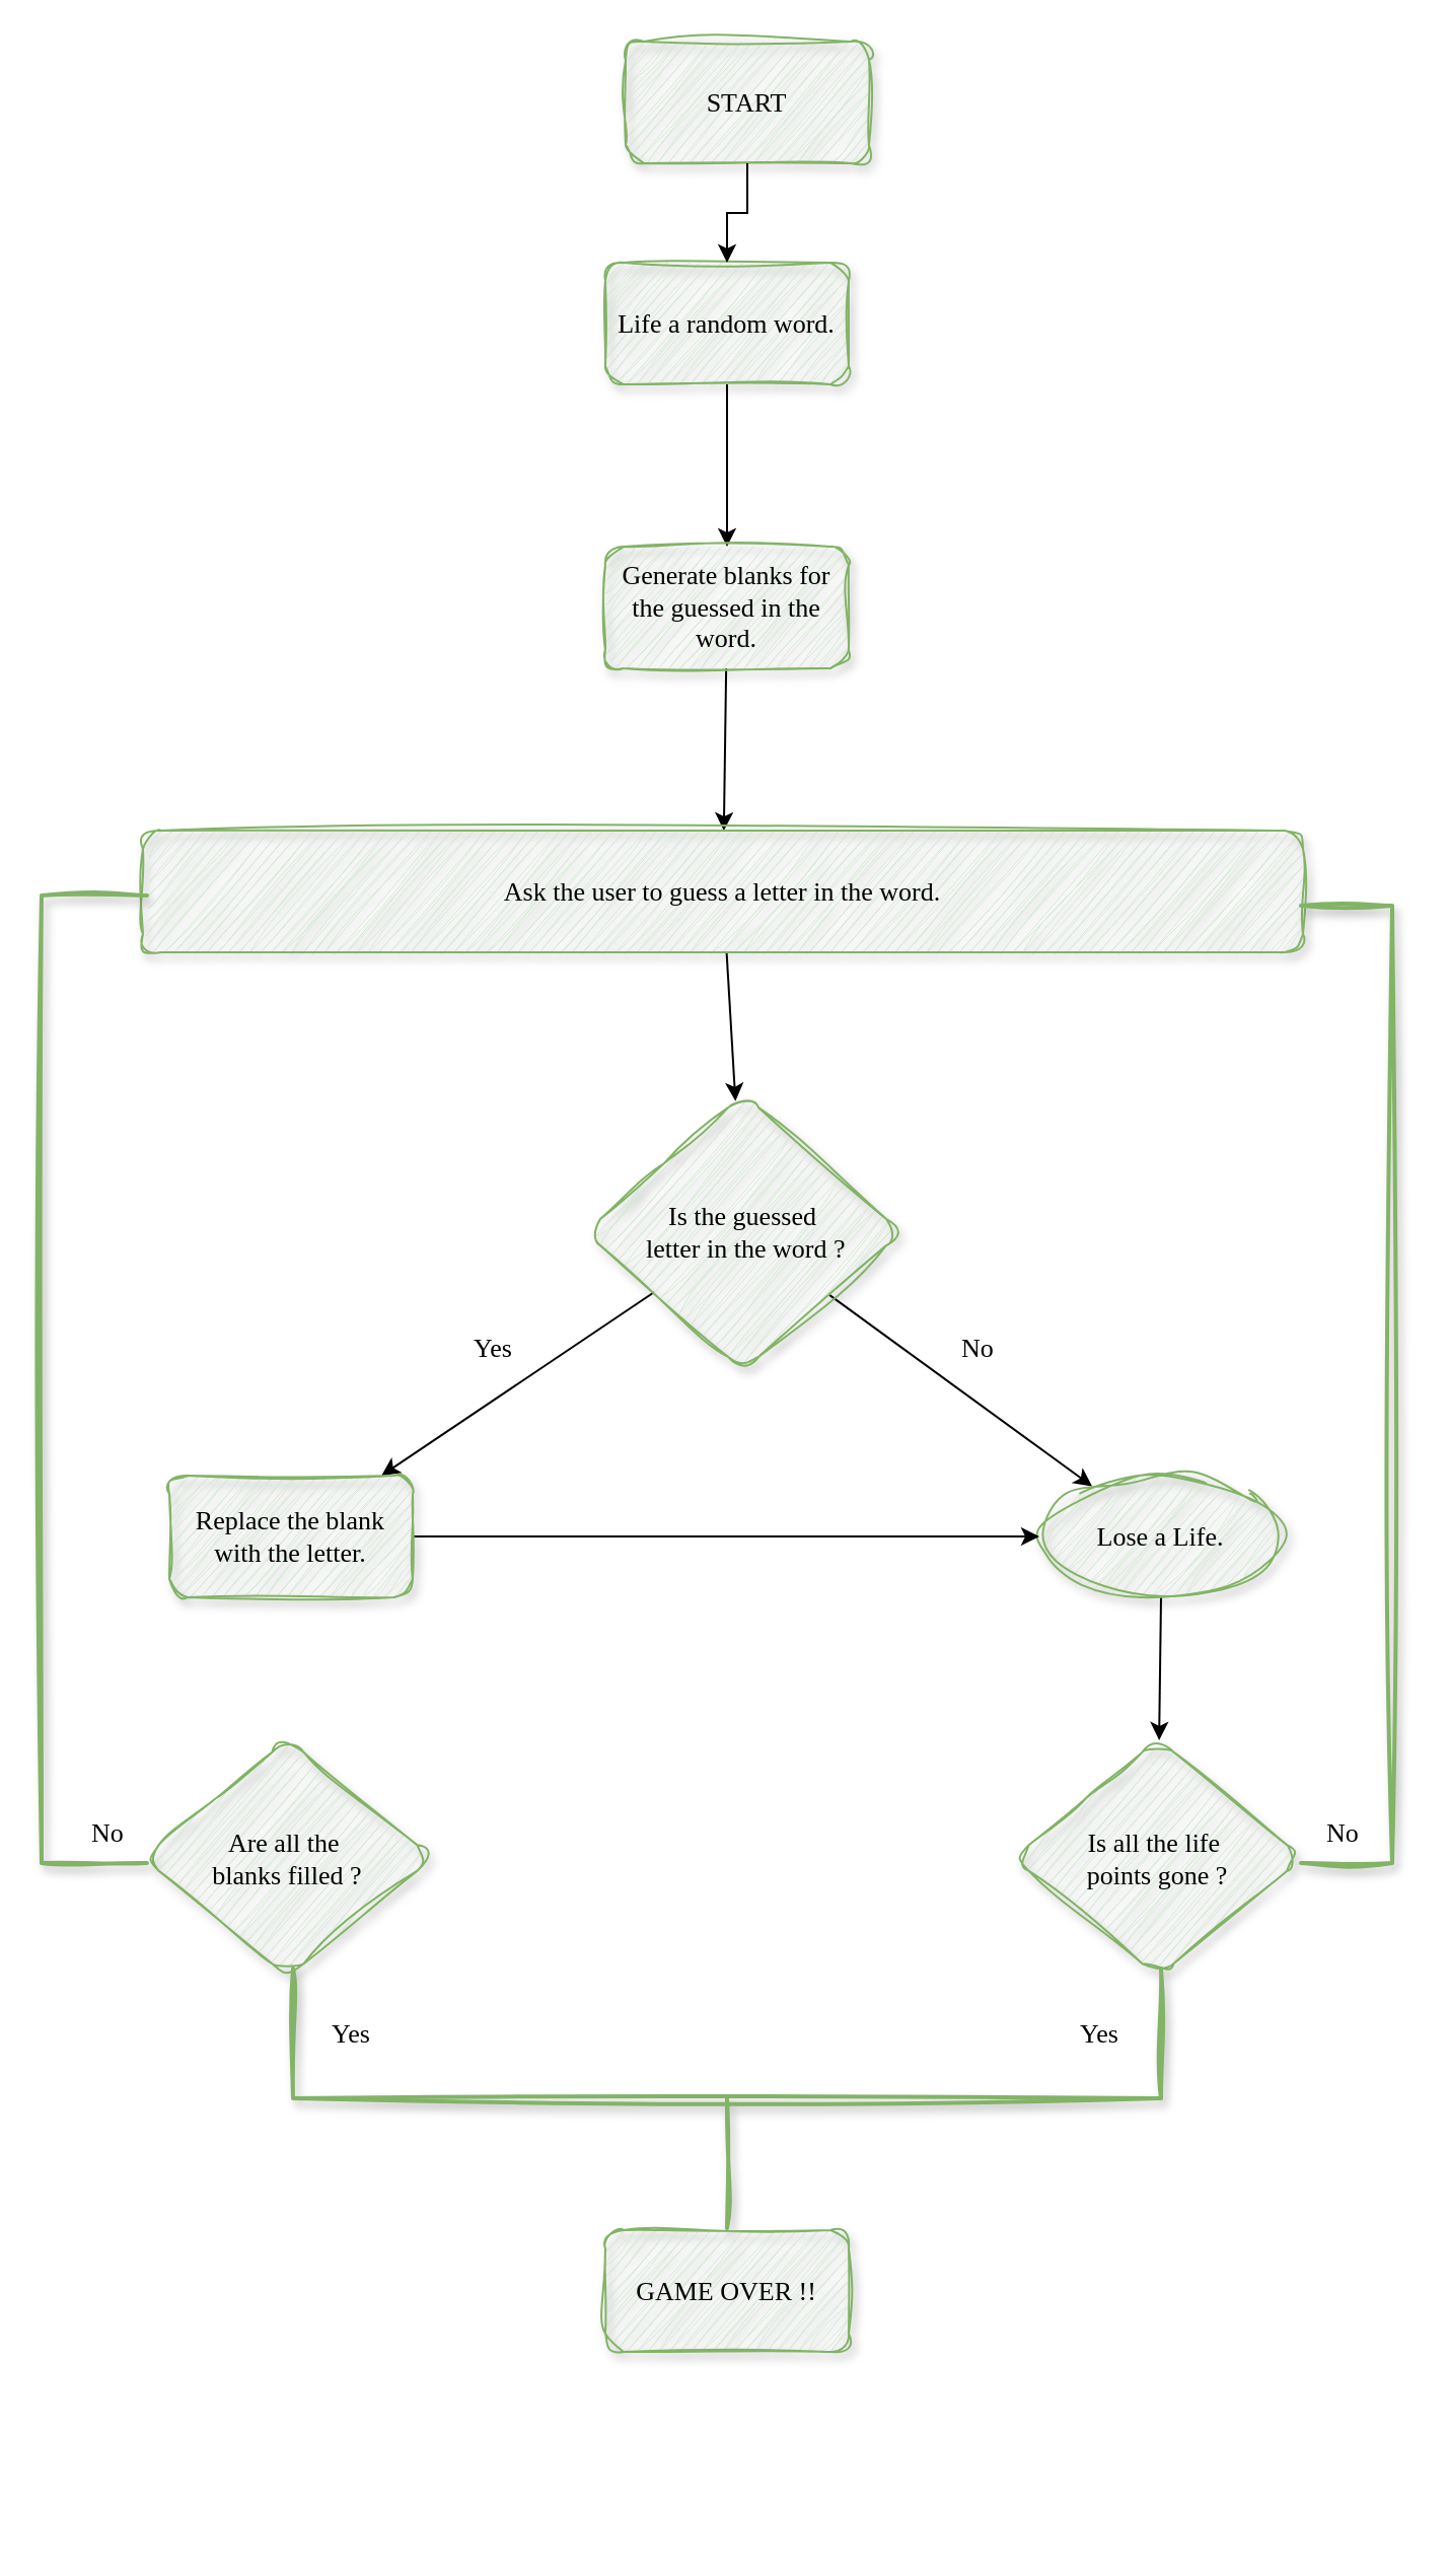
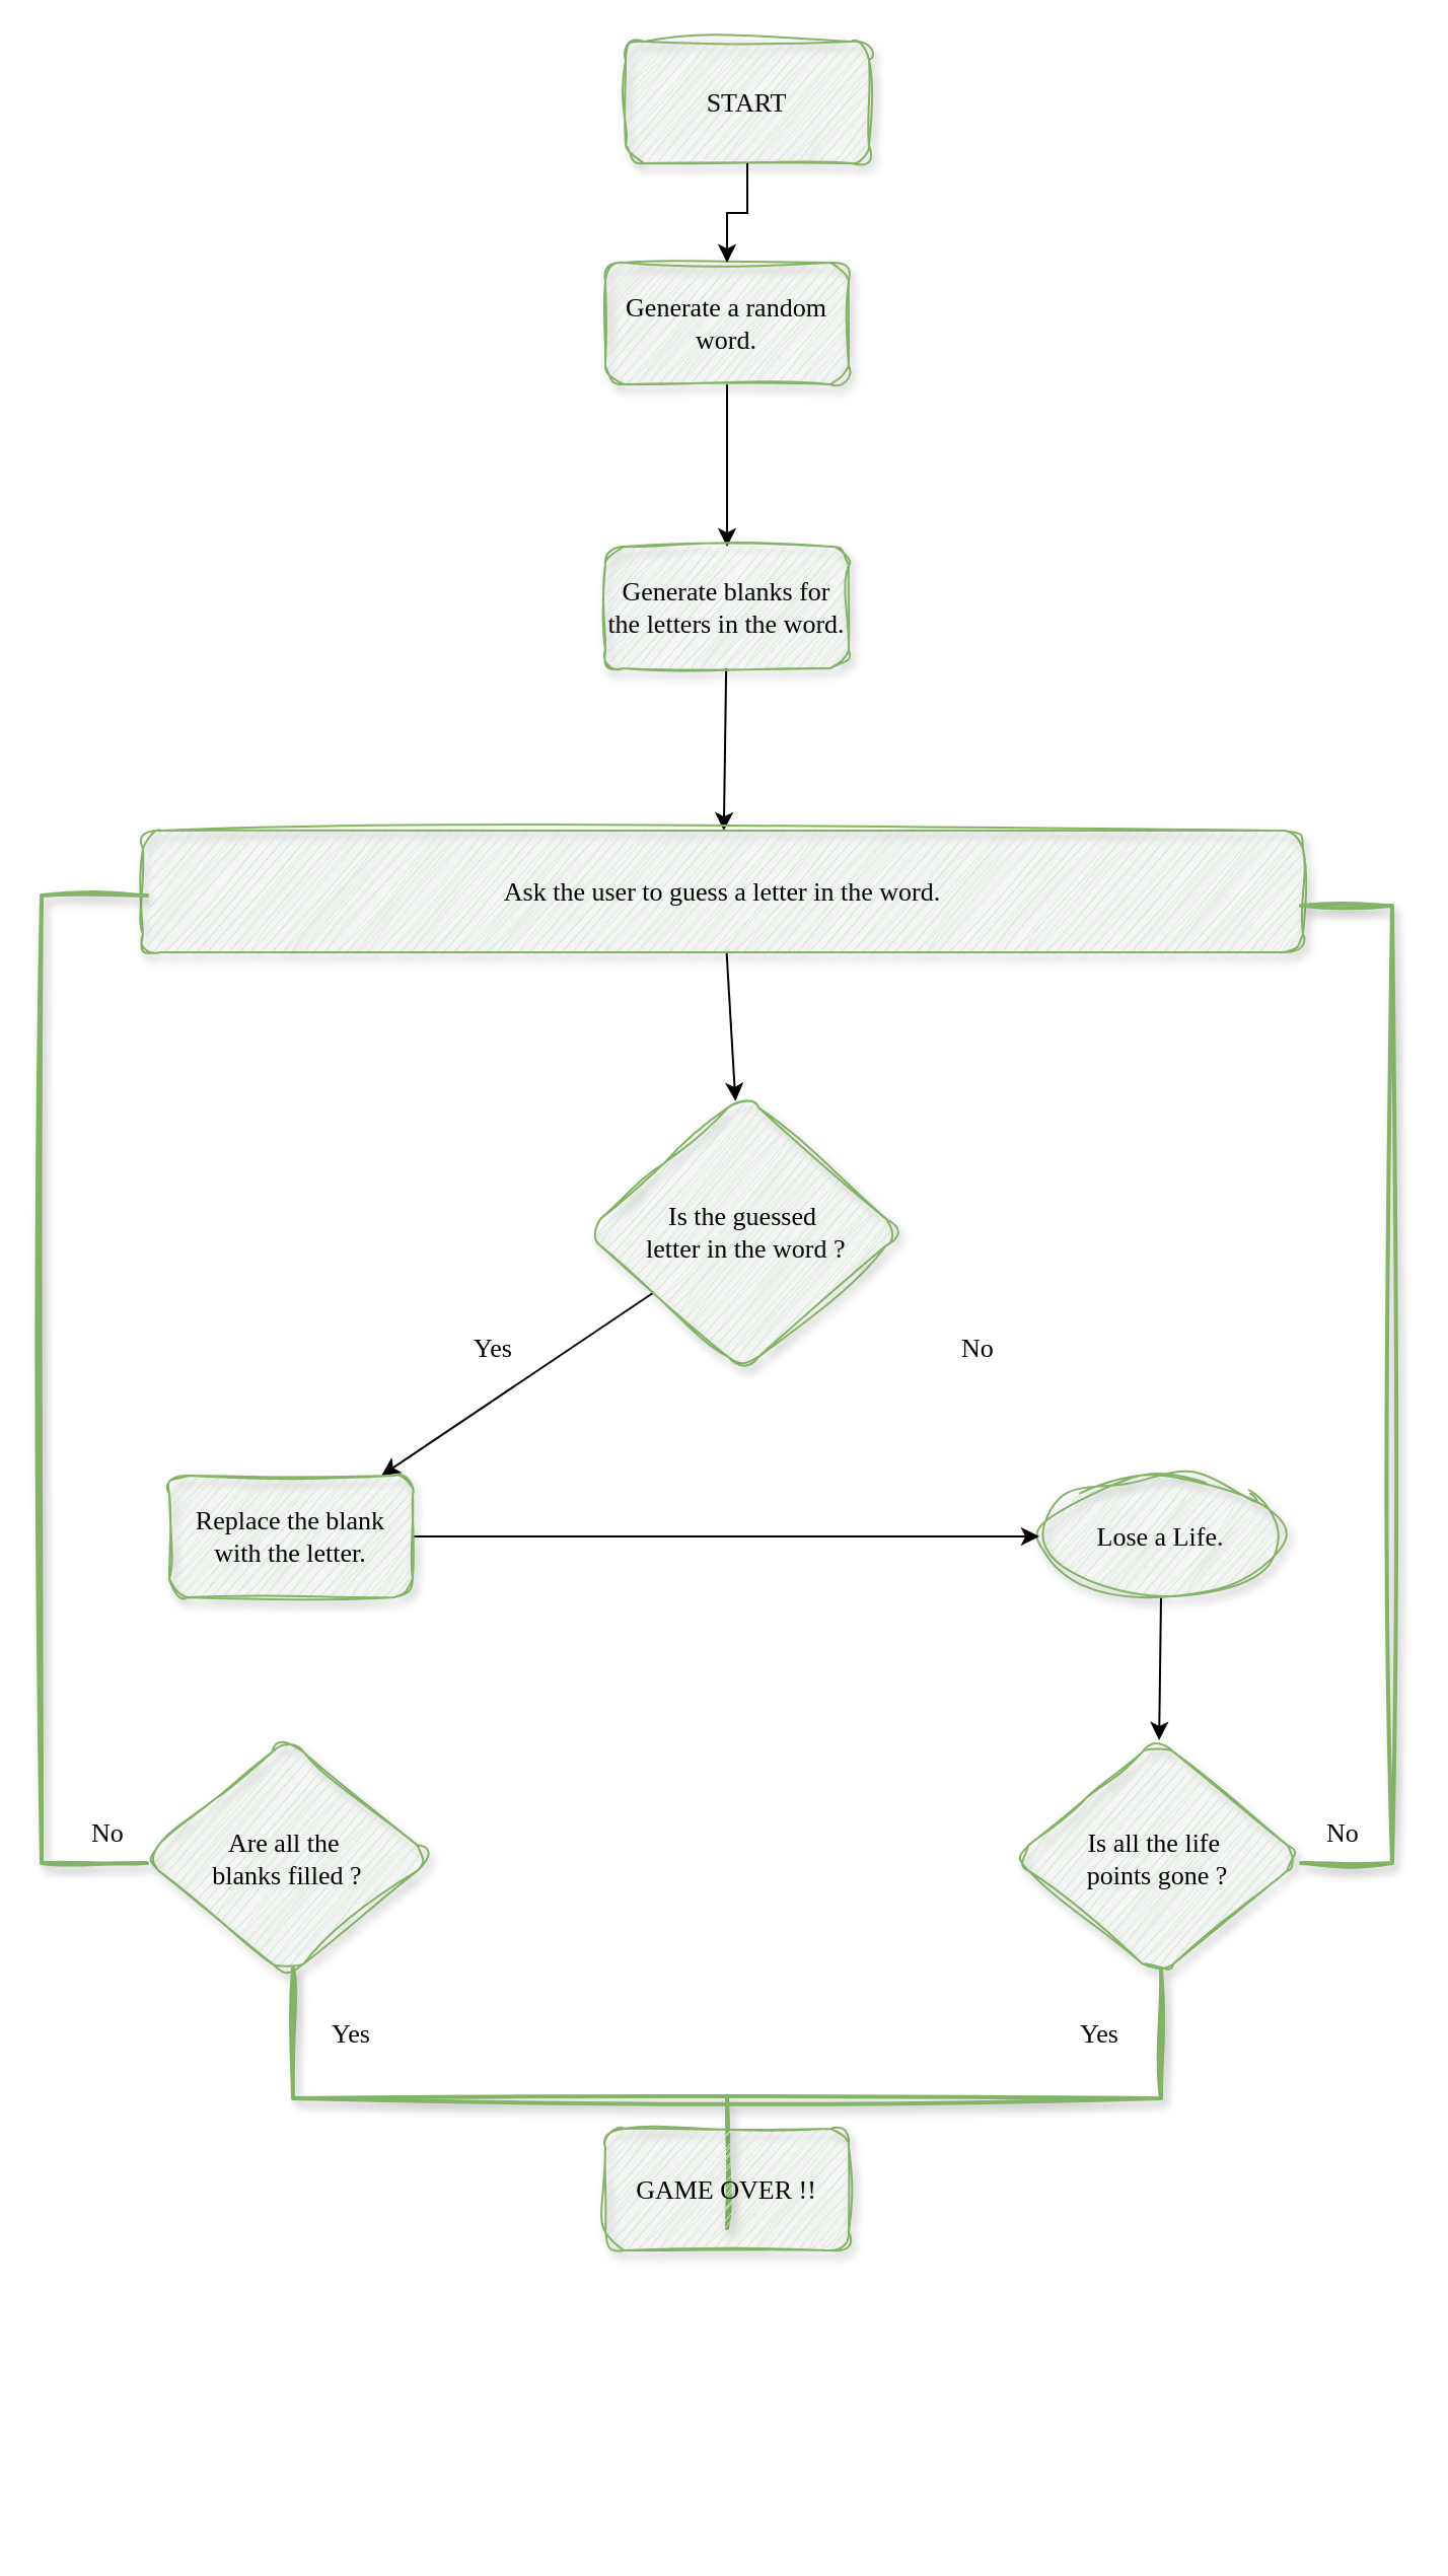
- <mxCell id="4" value="Life a random word." style="rounded=1;whiteSpace=wrap;html=1;shadow=1;glass=0;sketch=1;jiggle=2;curveFitting=1;strokeColor=#82b366;strokeWidth=1;align=center;verticalAlign=middle;fontFamily=Verdana;fontSize=13;fontColor=default;labelBackgroundColor=none;fillColor=#d5e8d4;" vertex="1" parent="1"><mxGeometry x="298" y="129" width="120" height="60" as="geometry" /></mxCell>
+ <mxCell id="4" value="Generate a random word." style="rounded=1;whiteSpace=wrap;html=1;shadow=1;glass=0;sketch=1;jiggle=2;curveFitting=1;strokeColor=#82b366;strokeWidth=1;align=center;verticalAlign=middle;fontFamily=Verdana;fontSize=13;fontColor=default;labelBackgroundColor=none;fillColor=#d5e8d4;" vertex="1" parent="1"><mxGeometry x="298" y="129" width="120" height="60" as="geometry" /></mxCell>
- <mxCell id="7" value="Generate blanks for the guessed in the word." style="rounded=1;whiteSpace=wrap;html=1;fontSize=13;fontFamily=Verdana;fillColor=#d5e8d4;strokeColor=#82b366;shadow=1;glass=0;sketch=1;jiggle=2;curveFitting=1;strokeWidth=1;labelBackgroundColor=none;" vertex="1" parent="1"><mxGeometry x="298" y="269" width="120" height="60" as="geometry" /></mxCell>
+ <mxCell id="7" value="Generate blanks for the letters in the word." style="rounded=1;whiteSpace=wrap;html=1;fontSize=13;fontFamily=Verdana;fillColor=#d5e8d4;strokeColor=#82b366;shadow=1;glass=0;sketch=1;jiggle=2;curveFitting=1;strokeWidth=1;labelBackgroundColor=none;" vertex="1" parent="1"><mxGeometry x="298" y="269" width="120" height="60" as="geometry" /></mxCell>
- <mxCell id="10" value="" style="edgeStyle=none;rounded=0;orthogonalLoop=1;jettySize=auto;html=1;fontFamily=Verdana;fontSize=13;fontColor=default;labelBackgroundColor=none;" edge="1" parent="1" source="12" target="14"><mxGeometry relative="1" as="geometry" /></mxCell>
- <mxCell id="28" value="GAME OVER !!" style="rounded=1;whiteSpace=wrap;html=1;shadow=1;glass=0;sketch=1;jiggle=2;curveFitting=1;strokeColor=#82b366;strokeWidth=1;align=center;verticalAlign=middle;fontFamily=Verdana;fontSize=13;fontColor=default;labelBackgroundColor=none;fillColor=#d5e8d4;" vertex="1" parent="1"><mxGeometry x="298" y="1099" width="120" height="60" as="geometry" /></mxCell>
+ <mxCell id="28" value="GAME OVER !!" style="rounded=1;whiteSpace=wrap;html=1;shadow=1;glass=0;sketch=1;jiggle=2;curveFitting=1;strokeColor=#82b366;strokeWidth=1;align=center;verticalAlign=middle;fontFamily=Verdana;fontSize=13;fontColor=default;labelBackgroundColor=none;fillColor=#d5e8d4;" vertex="1" parent="1"><mxGeometry x="298" y="1049" width="120" height="60" as="geometry" /></mxCell>
